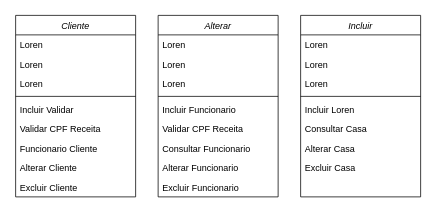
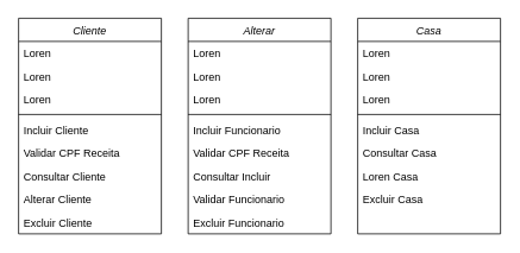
- <mxCell id="22" value="Incluir" style="swimlane;fontStyle=2;align=center;verticalAlign=top;childLayout=stackLayout;horizontal=1;startSize=26;horizontalStack=0;resizeParent=1;resizeLast=0;collapsible=1;marginBottom=0;rounded=0;shadow=0;strokeWidth=1;" vertex="1" parent="1"><mxGeometry x="400" y="20" width="160" height="242" as="geometry"><mxRectangle x="230" y="140" width="160" height="26" as="alternateBounds" /></mxGeometry></mxCell>
+ <mxCell id="22" value="Casa" style="swimlane;fontStyle=2;align=center;verticalAlign=top;childLayout=stackLayout;horizontal=1;startSize=26;horizontalStack=0;resizeParent=1;resizeLast=0;collapsible=1;marginBottom=0;rounded=0;shadow=0;strokeWidth=1;" vertex="1" parent="1"><mxGeometry x="400" y="20" width="160" height="242" as="geometry"><mxRectangle x="230" y="140" width="160" height="26" as="alternateBounds" /></mxGeometry></mxCell>
- <mxCell id="7" value="Incluir Validar" style="text;align=left;verticalAlign=top;spacingLeft=4;spacingRight=4;overflow=hidden;rotatable=0;points=[[0,0.5],[1,0.5]];portConstraint=eastwest;" parent="2" vertex="1"><mxGeometry y="112" width="160" height="26" as="geometry" /></mxCell>
+ <mxCell id="7" value="Incluir Cliente" style="text;align=left;verticalAlign=top;spacingLeft=4;spacingRight=4;overflow=hidden;rotatable=0;points=[[0,0.5],[1,0.5]];portConstraint=eastwest;" parent="2" vertex="1"><mxGeometry y="112" width="160" height="26" as="geometry" /></mxCell>
- <mxCell id="27" value="Incluir Loren" style="text;align=left;verticalAlign=top;spacingLeft=4;spacingRight=4;overflow=hidden;rotatable=0;points=[[0,0.5],[1,0.5]];portConstraint=eastwest;" vertex="1" parent="22"><mxGeometry y="112" width="160" height="26" as="geometry" /></mxCell>
+ <mxCell id="27" value="Incluir Casa" style="text;align=left;verticalAlign=top;spacingLeft=4;spacingRight=4;overflow=hidden;rotatable=0;points=[[0,0.5],[1,0.5]];portConstraint=eastwest;" vertex="1" parent="22"><mxGeometry y="112" width="160" height="26" as="geometry" /></mxCell>
- <mxCell id="9" value="Funcionario Cliente" style="text;align=left;verticalAlign=top;spacingLeft=4;spacingRight=4;overflow=hidden;rotatable=0;points=[[0,0.5],[1,0.5]];portConstraint=eastwest;" vertex="1" parent="2"><mxGeometry y="164" width="160" height="26" as="geometry" /></mxCell>
+ <mxCell id="9" value="Consultar Cliente" style="text;align=left;verticalAlign=top;spacingLeft=4;spacingRight=4;overflow=hidden;rotatable=0;points=[[0,0.5],[1,0.5]];portConstraint=eastwest;" vertex="1" parent="2"><mxGeometry y="164" width="160" height="26" as="geometry" /></mxCell>
- <mxCell id="19" value="Consultar Funcionario" style="text;align=left;verticalAlign=top;spacingLeft=4;spacingRight=4;overflow=hidden;rotatable=0;points=[[0,0.5],[1,0.5]];portConstraint=eastwest;" vertex="1" parent="12"><mxGeometry y="164" width="160" height="26" as="geometry" /></mxCell>
+ <mxCell id="19" value="Consultar Incluir" style="text;align=left;verticalAlign=top;spacingLeft=4;spacingRight=4;overflow=hidden;rotatable=0;points=[[0,0.5],[1,0.5]];portConstraint=eastwest;" vertex="1" parent="12"><mxGeometry y="164" width="160" height="26" as="geometry" /></mxCell>
- <mxCell id="29" value="Alterar Casa" style="text;align=left;verticalAlign=top;spacingLeft=4;spacingRight=4;overflow=hidden;rotatable=0;points=[[0,0.5],[1,0.5]];portConstraint=eastwest;" vertex="1" parent="22"><mxGeometry y="164" width="160" height="26" as="geometry" /></mxCell>
+ <mxCell id="29" value="Loren Casa" style="text;align=left;verticalAlign=top;spacingLeft=4;spacingRight=4;overflow=hidden;rotatable=0;points=[[0,0.5],[1,0.5]];portConstraint=eastwest;" vertex="1" parent="22"><mxGeometry y="164" width="160" height="26" as="geometry" /></mxCell>
- <mxCell id="20" value="Alterar Funcionario" style="text;align=left;verticalAlign=top;spacingLeft=4;spacingRight=4;overflow=hidden;rotatable=0;points=[[0,0.5],[1,0.5]];portConstraint=eastwest;" vertex="1" parent="12"><mxGeometry y="190" width="160" height="26" as="geometry" /></mxCell>
+ <mxCell id="20" value="Validar Funcionario" style="text;align=left;verticalAlign=top;spacingLeft=4;spacingRight=4;overflow=hidden;rotatable=0;points=[[0,0.5],[1,0.5]];portConstraint=eastwest;" vertex="1" parent="12"><mxGeometry y="190" width="160" height="26" as="geometry" /></mxCell>
